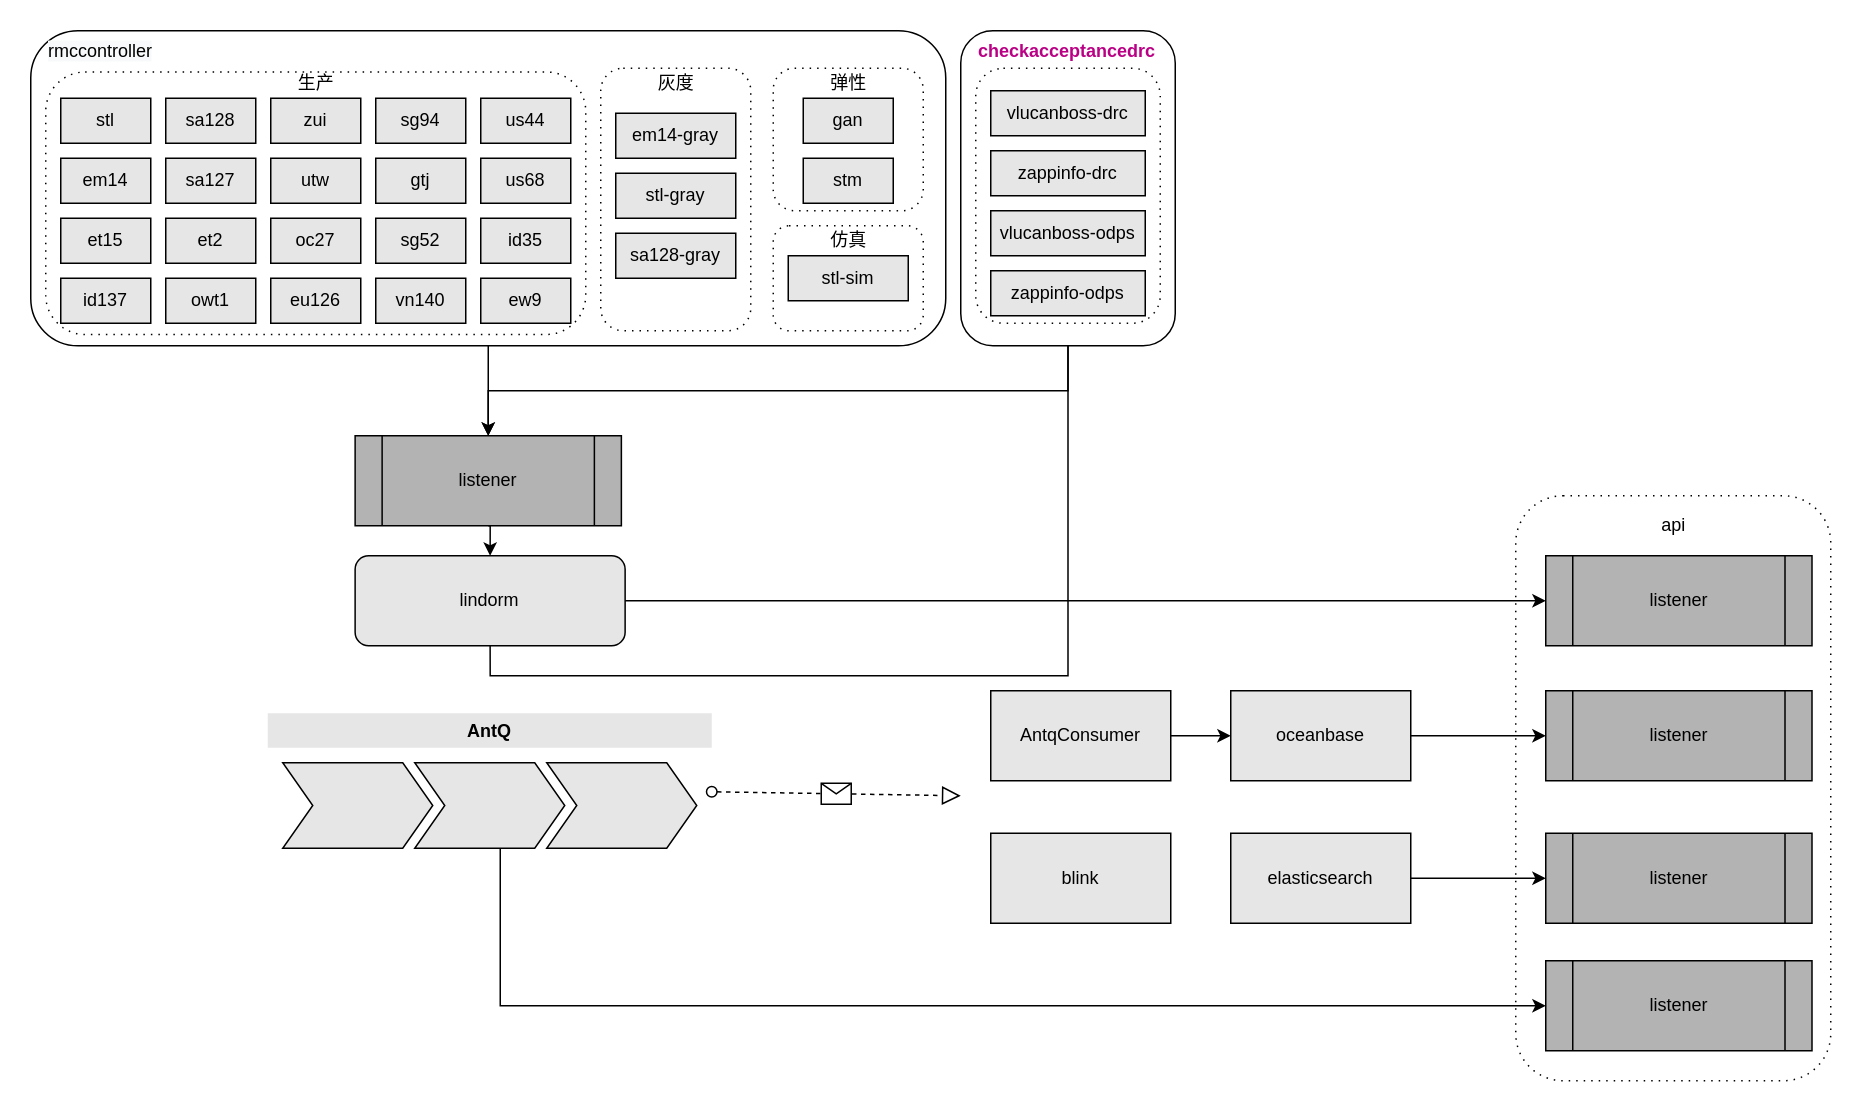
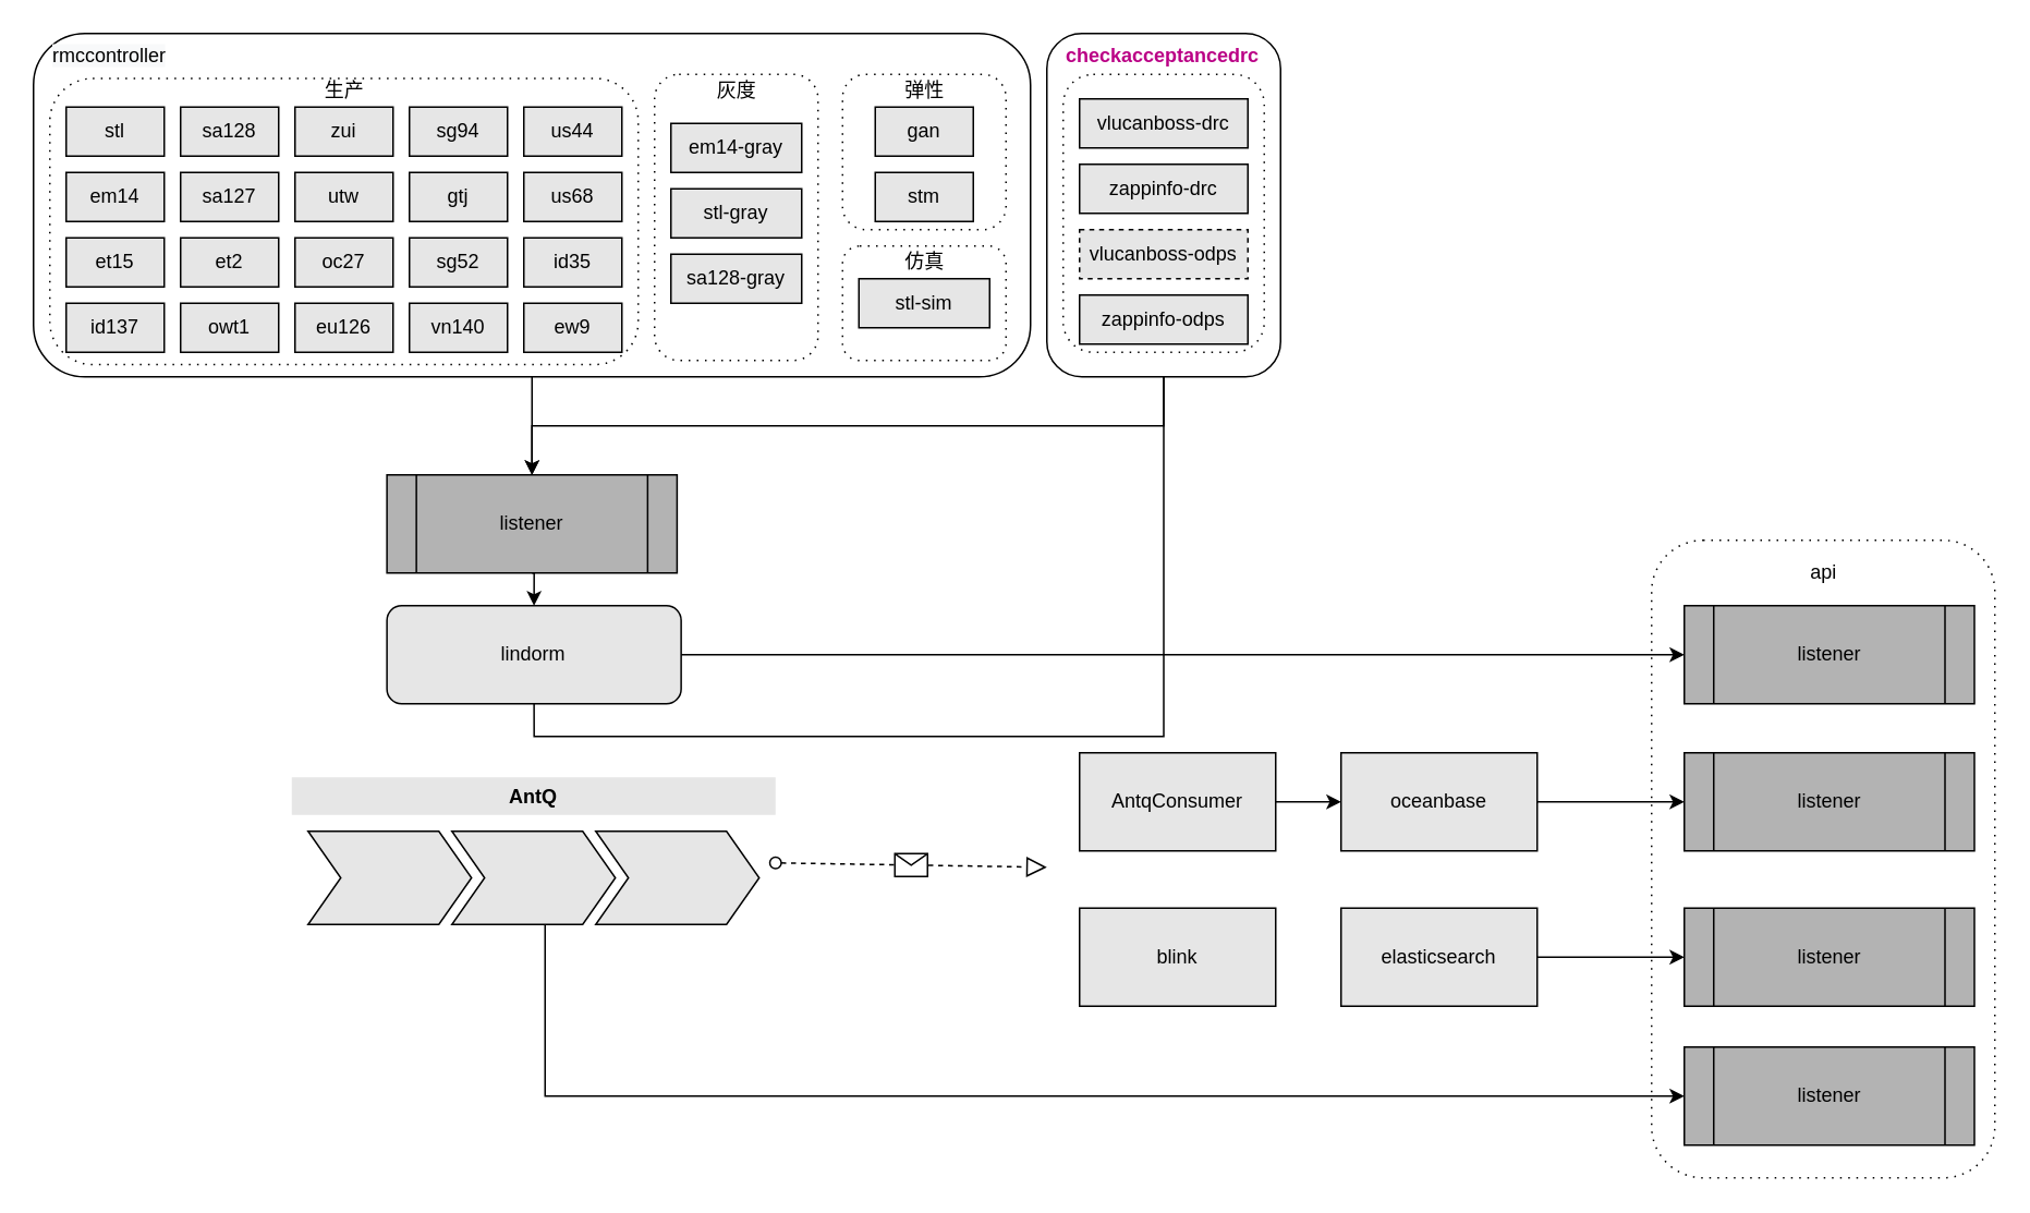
- <mxCell id="59" value="vlucanboss-odps" style="rounded=0;whiteSpace=wrap;html=1;fillColor=#E6E6E6;" vertex="1" parent="1"><mxGeometry x="660" y="140" width="103" height="30" as="geometry" /></mxCell>
+ <mxCell id="59" value="vlucanboss-odps" style="rounded=0;whiteSpace=wrap;html=1;fillColor=#E6E6E6;dashed=1;" vertex="1" parent="1"><mxGeometry x="660" y="140" width="103" height="30" as="geometry" /></mxCell>
